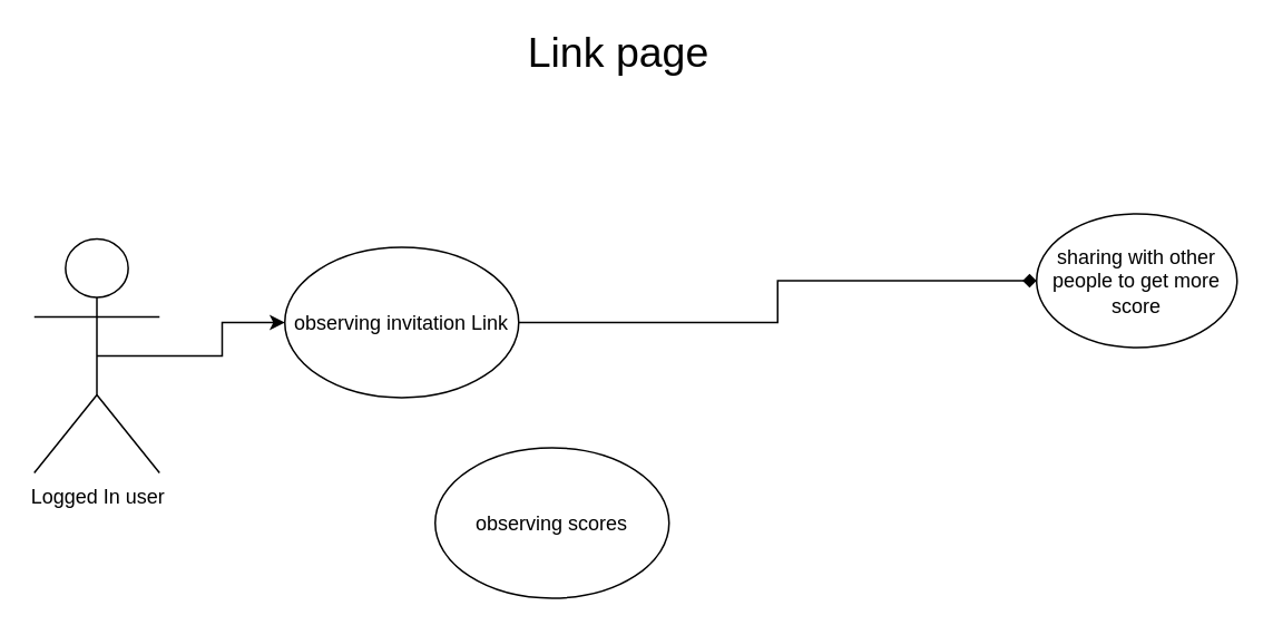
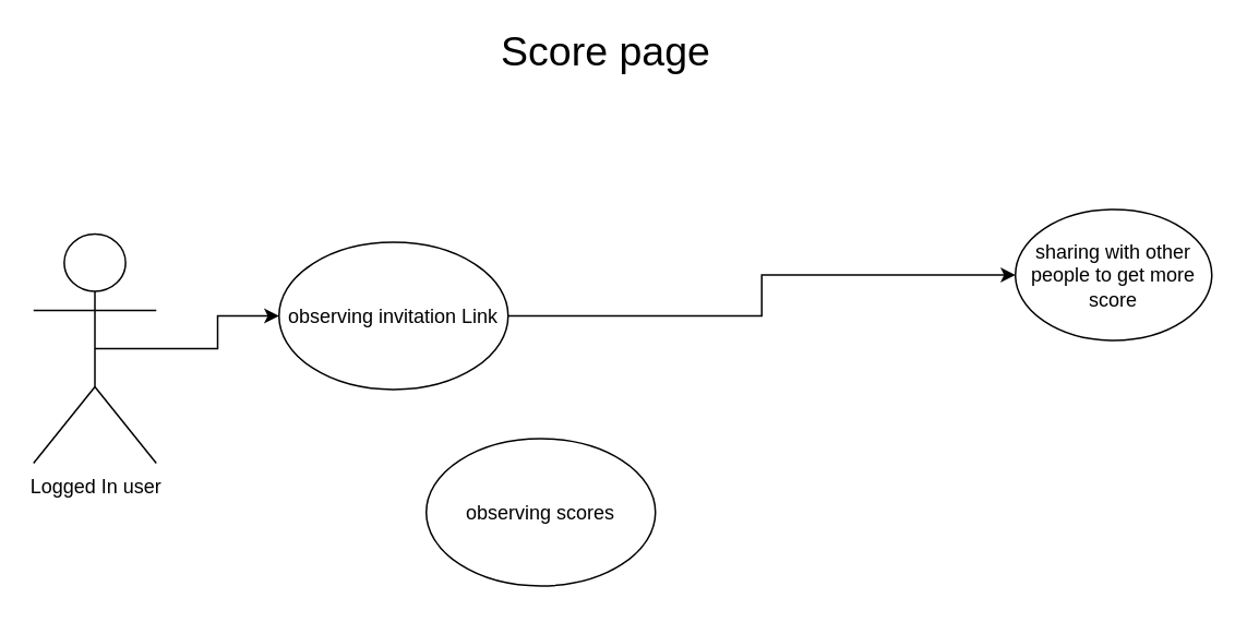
- <mxCell id="8" value="&lt;font style=&quot;font-size: 25px&quot;&gt;Link page&lt;/font&gt;" style="text;html=1;strokeColor=none;fillColor=none;align=center;verticalAlign=middle;whiteSpace=wrap;rounded=0;" vertex="1" parent="1"><mxGeometry x="280" y="20" width="180" height="20" as="geometry" /></mxCell>
+ <mxCell id="8" value="&lt;font style=&quot;font-size: 25px&quot;&gt;Score page&lt;/font&gt;" style="text;html=1;strokeColor=none;fillColor=none;align=center;verticalAlign=middle;whiteSpace=wrap;rounded=0;" vertex="1" parent="1"><mxGeometry x="280" y="20" width="180" height="20" as="geometry" /></mxCell>
- <mxCell id="4" style="edgeStyle=orthogonalEdgeStyle;rounded=0;orthogonalLoop=1;jettySize=auto;html=1;exitX=1;exitY=0.5;exitDx=0;exitDy=0;entryX=0;entryY=0.5;entryDx=0;entryDy=0;endArrow=diamond;" edge="1" parent="1" source="5" target="6"><mxGeometry relative="1" as="geometry" /></mxCell>
+ <mxCell id="4" style="edgeStyle=orthogonalEdgeStyle;rounded=0;orthogonalLoop=1;jettySize=auto;html=1;exitX=1;exitY=0.5;exitDx=0;exitDy=0;entryX=0;entryY=0.5;entryDx=0;entryDy=0;" edge="1" parent="1" source="5" target="6"><mxGeometry relative="1" as="geometry" /></mxCell>
